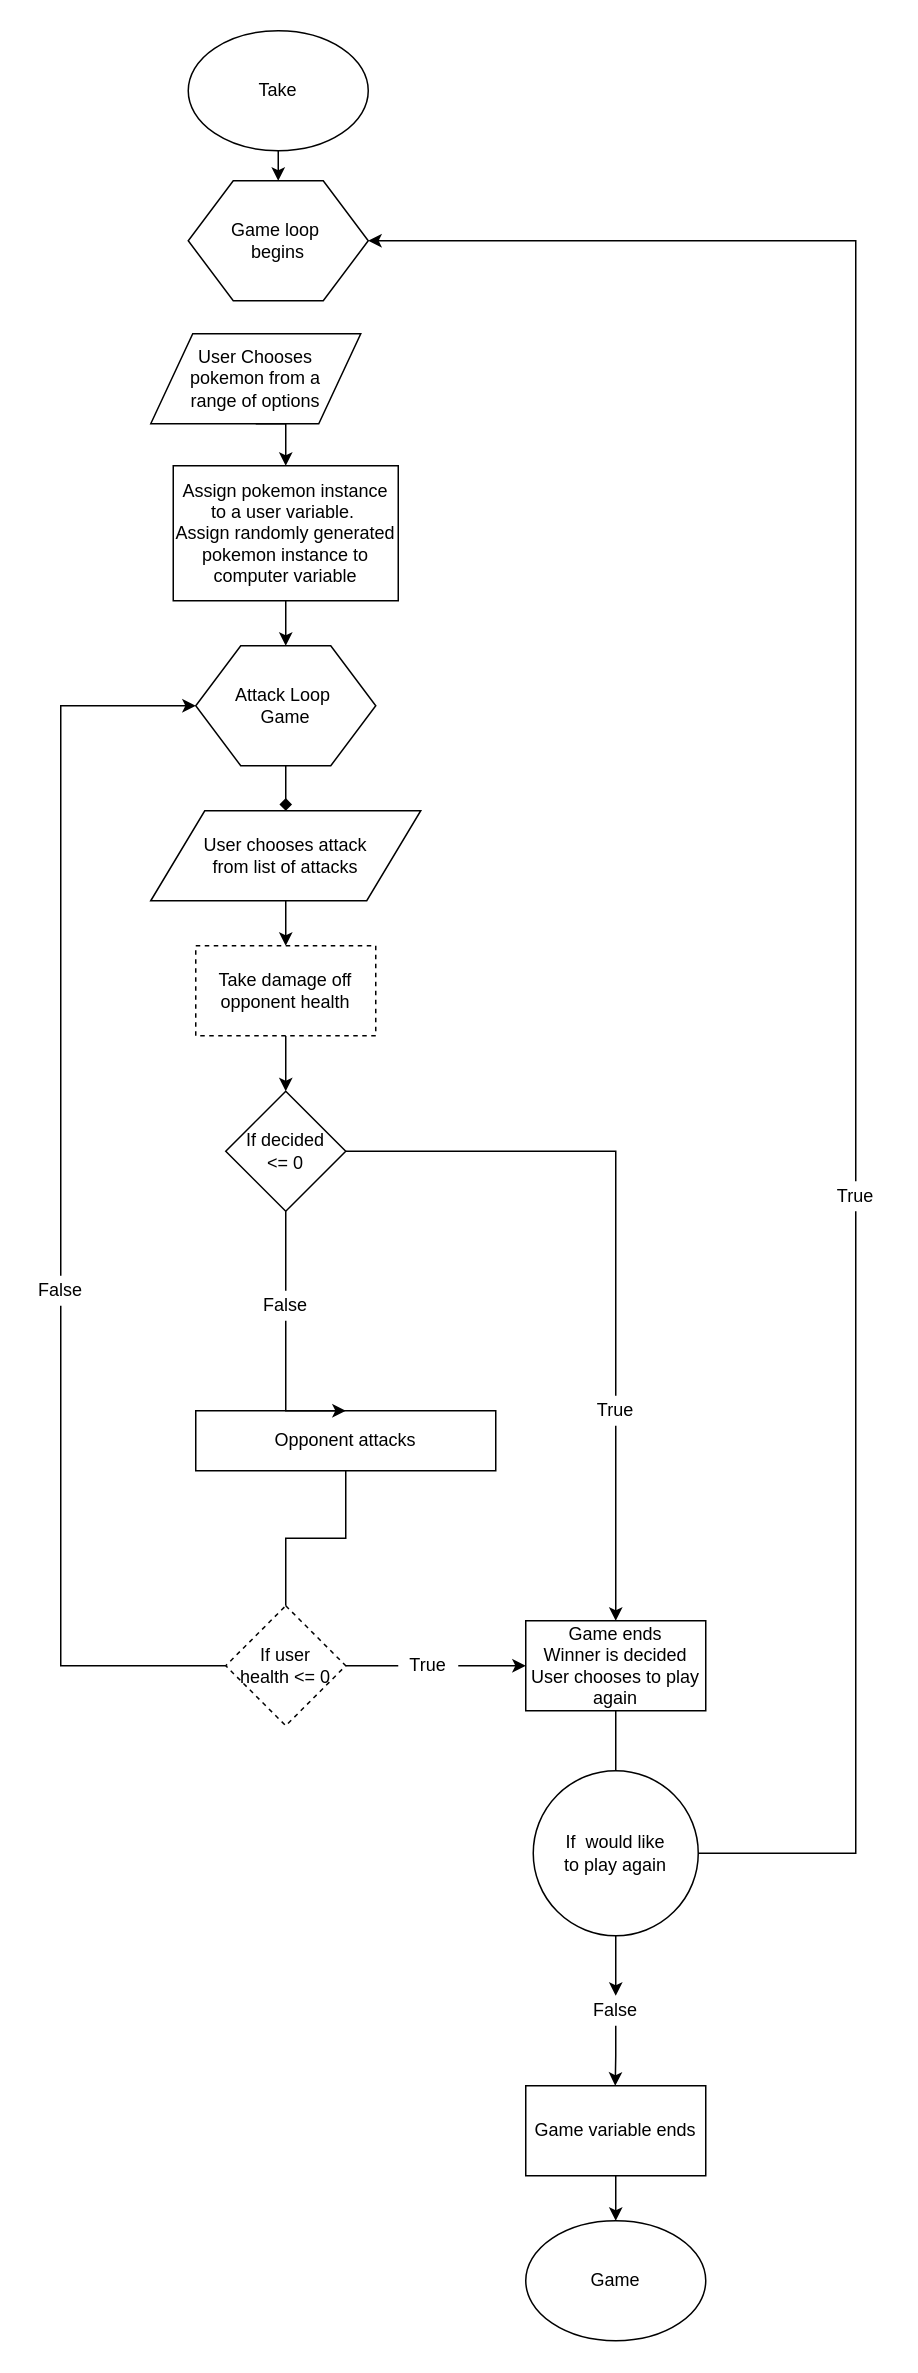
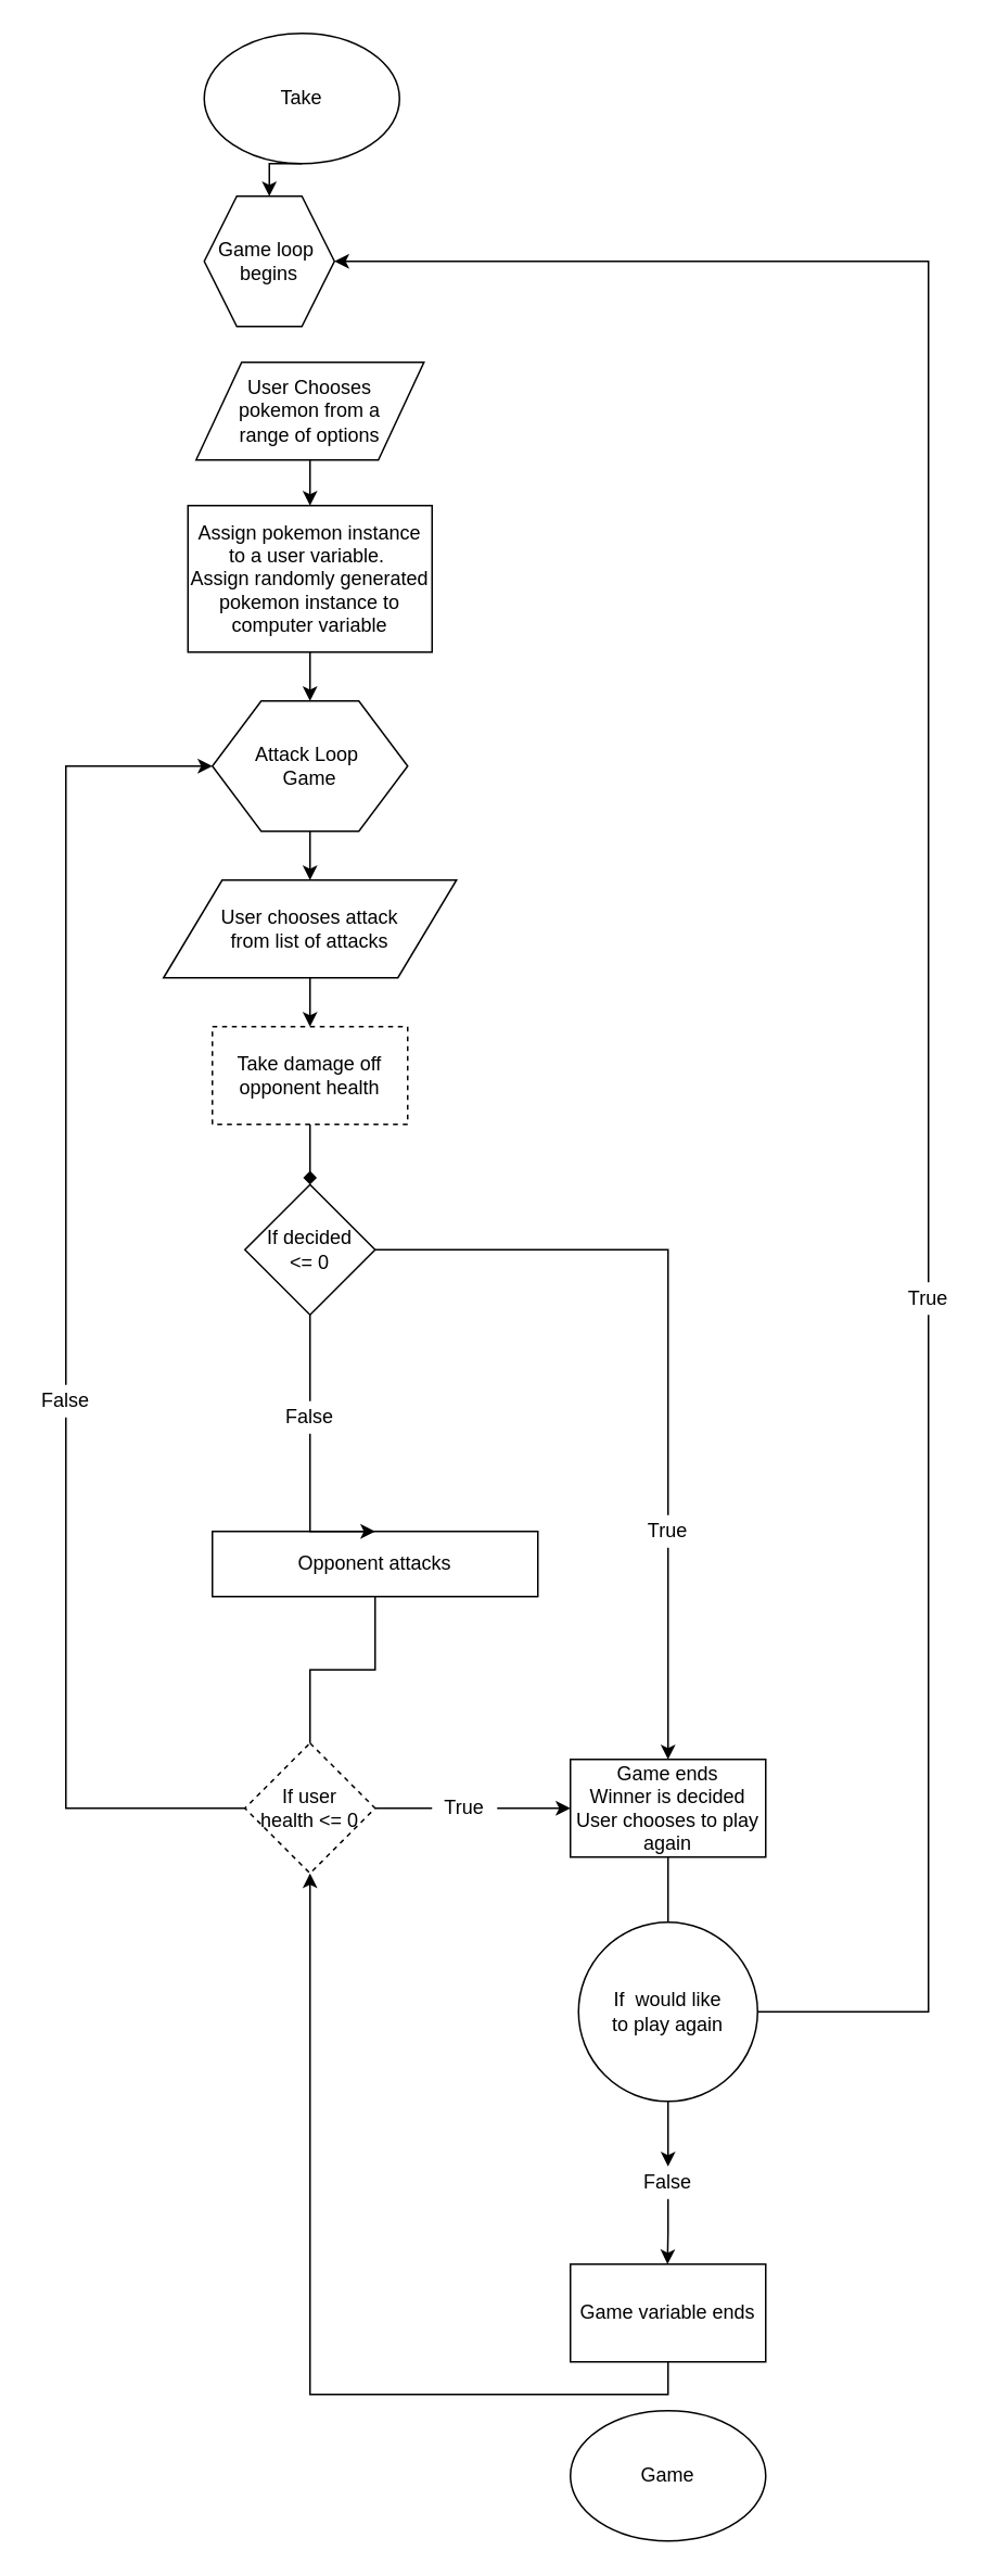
- <mxCell id="5" value="Game loop&amp;nbsp;&lt;br&gt;begins" style="shape=hexagon;perimeter=hexagonPerimeter2;whiteSpace=wrap;html=1;" vertex="1" parent="1"><mxGeometry x="125" y="120" width="120" height="80" as="geometry" /></mxCell>
+ <mxCell id="5" value="Game loop&amp;nbsp;&lt;br&gt;begins" style="shape=hexagon;perimeter=hexagonPerimeter2;whiteSpace=wrap;html=1;" vertex="1" parent="1"><mxGeometry x="125" y="120" width="80" height="80" as="geometry" /></mxCell>
- <mxCell id="7" value="&lt;span style=&quot;white-space: normal&quot;&gt;User Chooses &lt;br&gt;pokemon from a &lt;br&gt;range of options&lt;/span&gt;" style="shape=parallelogram;perimeter=parallelogramPerimeter;whiteSpace=wrap;html=1;" vertex="1" parent="1"><mxGeometry x="100" y="222" width="140" height="60" as="geometry" /></mxCell>
+ <mxCell id="7" value="&lt;span style=&quot;white-space: normal&quot;&gt;User Chooses &lt;br&gt;pokemon from a &lt;br&gt;range of options&lt;/span&gt;" style="shape=parallelogram;perimeter=parallelogramPerimeter;whiteSpace=wrap;html=1;" vertex="1" parent="1"><mxGeometry x="120" y="222" width="140" height="60" as="geometry" /></mxCell>
- <mxCell id="10" style="edgeStyle=orthogonalEdgeStyle;rounded=0;orthogonalLoop=1;jettySize=auto;html=1;endArrow=diamond;" edge="1" parent="1" source="11" target="13"><mxGeometry relative="1" as="geometry" /></mxCell>
+ <mxCell id="10" style="edgeStyle=orthogonalEdgeStyle;rounded=0;orthogonalLoop=1;jettySize=auto;html=1;" edge="1" parent="1" source="11" target="13"><mxGeometry relative="1" as="geometry" /></mxCell>
- <mxCell id="14" style="edgeStyle=orthogonalEdgeStyle;rounded=0;orthogonalLoop=1;jettySize=auto;html=1;exitX=0.5;exitY=1;exitDx=0;exitDy=0;endArrow=classic;endFill=1;" edge="1" parent="1" source="15" target="23"><mxGeometry relative="1" as="geometry"><Array as="points" /></mxGeometry></mxCell>
+ <mxCell id="14" style="edgeStyle=orthogonalEdgeStyle;rounded=0;orthogonalLoop=1;jettySize=auto;html=1;exitX=0.5;exitY=1;exitDx=0;exitDy=0;endArrow=diamond;endFill=1;" edge="1" parent="1" source="15" target="23"><mxGeometry relative="1" as="geometry"><Array as="points" /></mxGeometry></mxCell>
- <mxCell id="35" style="edgeStyle=orthogonalEdgeStyle;rounded=0;orthogonalLoop=1;jettySize=auto;html=1;exitX=0.5;exitY=1;exitDx=0;exitDy=0;entryX=0.5;entryY=0;entryDx=0;entryDy=0;startArrow=none;startFill=0;endArrow=classic;endFill=1;" edge="1" parent="1" source="36" target="37"><mxGeometry relative="1" as="geometry" /></mxCell>
+ <mxCell id="35" style="edgeStyle=orthogonalEdgeStyle;rounded=0;orthogonalLoop=1;jettySize=auto;html=1;exitX=0.5;exitY=1;exitDx=0;exitDy=0;startArrow=none;startFill=0;endArrow=classic;endFill=1;" edge="1" parent="1" source="36" target="20"><mxGeometry relative="1" as="geometry" /></mxCell>
